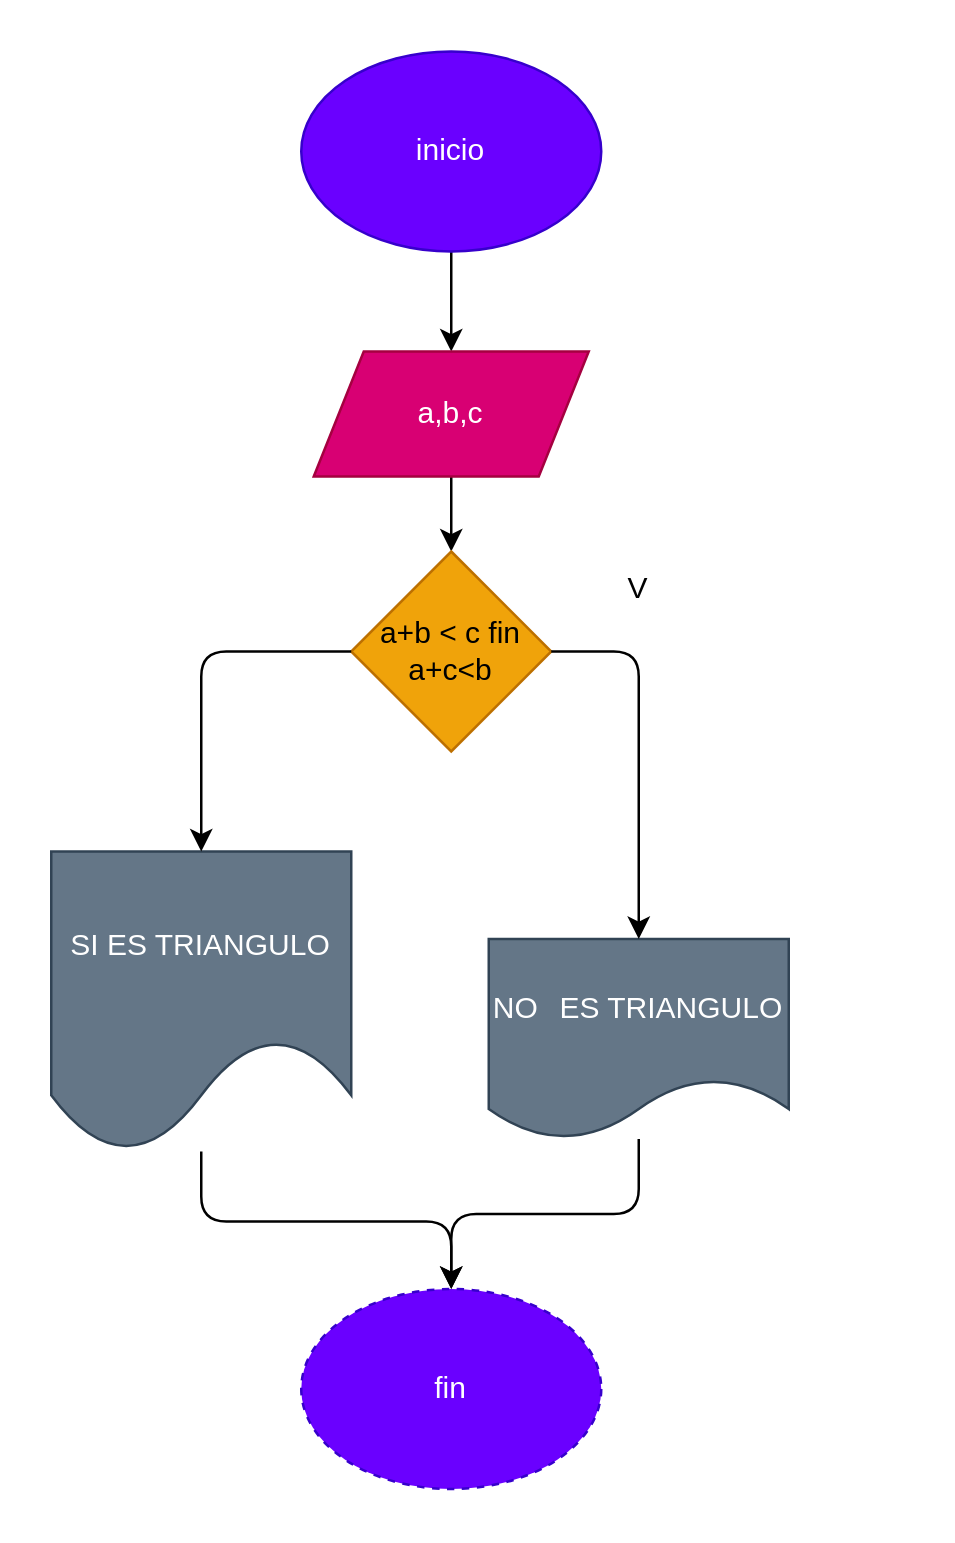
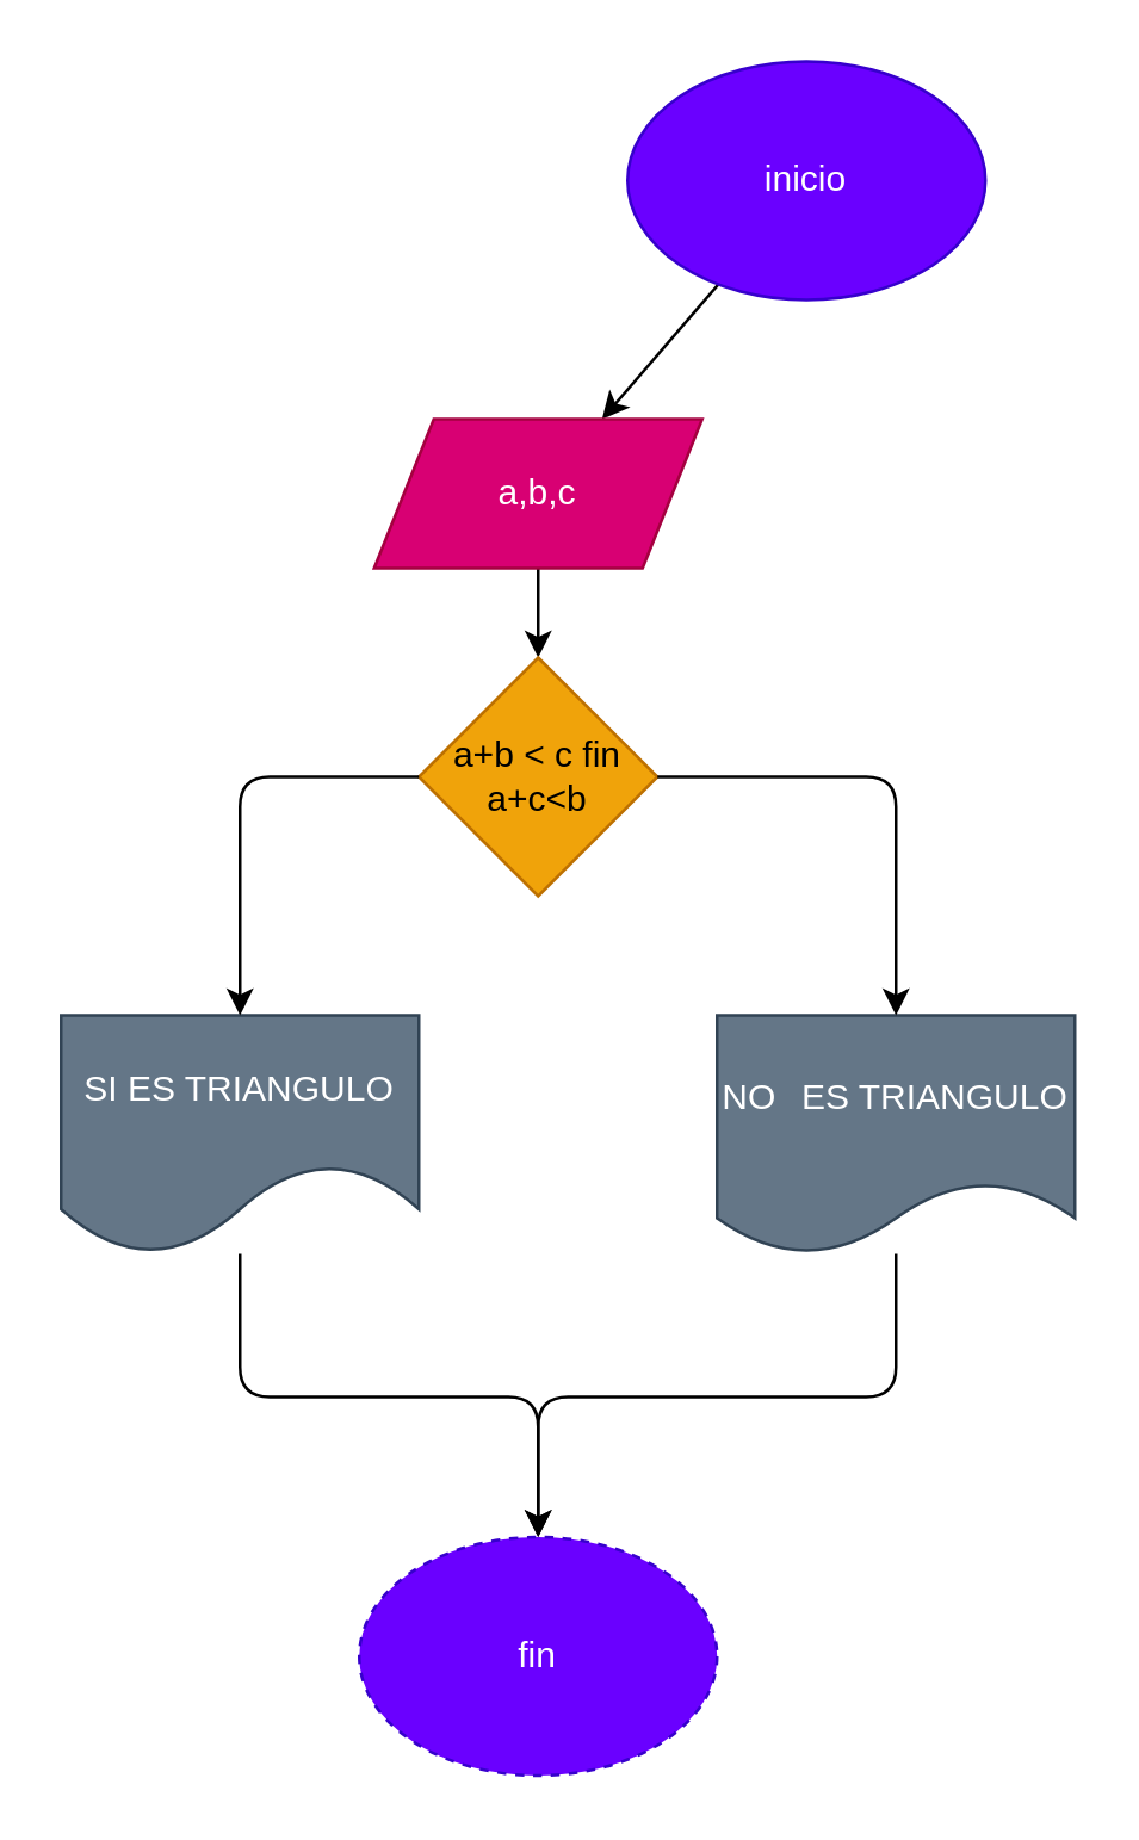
- <mxCell id="3" value="inicio" style="ellipse;whiteSpace=wrap;html=1;fillColor=#6a00ff;fontColor=#ffffff;strokeColor=#3700CC;" parent="1" vertex="1"><mxGeometry x="120" y="20" width="120" height="80" as="geometry" /></mxCell>
+ <mxCell id="3" value="inicio" style="ellipse;whiteSpace=wrap;html=1;fillColor=#6a00ff;fontColor=#ffffff;strokeColor=#3700CC;" parent="1" vertex="1"><mxGeometry x="210" y="20" width="120" height="80" as="geometry" /></mxCell>
- <mxCell id="11" value="V" style="text;html=1;strokeColor=none;fillColor=none;align=center;verticalAlign=middle;whiteSpace=wrap;rounded=0;" parent="1" vertex="1"><mxGeometry x="225" y="220" width="60" height="30" as="geometry" /></mxCell>
- <mxCell id="8" value="SI ES TRIANGULO" style="shape=document;whiteSpace=wrap;html=1;boundedLbl=1;size=0.375;fillColor=#647687;fontColor=#ffffff;strokeColor=#314354;" parent="1" vertex="1"><mxGeometry x="20" y="340" width="120" height="120" as="geometry" /></mxCell>
+ <mxCell id="8" value="SI ES TRIANGULO" style="shape=document;whiteSpace=wrap;html=1;boundedLbl=1;size=0.375;fillColor=#647687;fontColor=#ffffff;strokeColor=#314354;" parent="1" vertex="1"><mxGeometry x="20" y="340" width="120" height="80" as="geometry" /></mxCell>
- <mxCell id="7" value="NO&amp;nbsp;&lt;span style=&quot;white-space: pre&quot;&gt;&#09;&lt;/span&gt;ES TRIANGULO" style="shape=document;whiteSpace=wrap;html=1;boundedLbl=1;fillColor=#647687;fontColor=#ffffff;strokeColor=#314354;" parent="1" vertex="1"><mxGeometry x="195" y="375" width="120" height="80" as="geometry" /></mxCell>
+ <mxCell id="7" value="NO&amp;nbsp;&lt;span style=&quot;white-space: pre&quot;&gt;&#09;&lt;/span&gt;ES TRIANGULO" style="shape=document;whiteSpace=wrap;html=1;boundedLbl=1;fillColor=#647687;fontColor=#ffffff;strokeColor=#314354;" parent="1" vertex="1"><mxGeometry x="240" y="340" width="120" height="80" as="geometry" /></mxCell>
